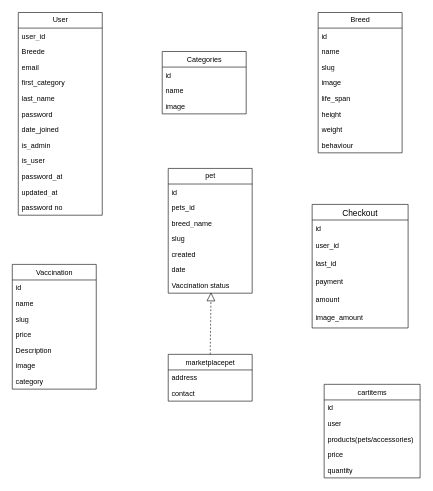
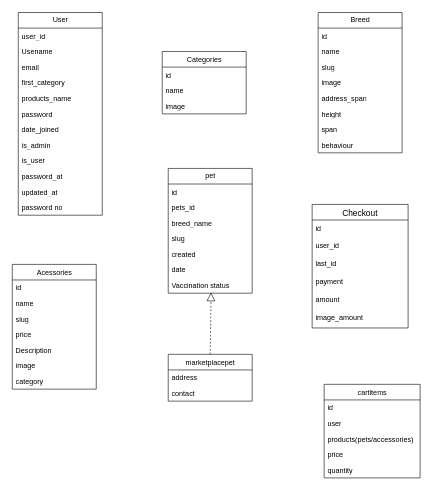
- <mxCell id="4" value="Breed&lt;span style=&quot;background-color: transparent;&quot;&gt;e&lt;/span&gt;" style="text;strokeColor=none;fillColor=none;align=left;verticalAlign=top;spacingLeft=4;spacingRight=4;overflow=hidden;rotatable=0;points=[[0,0.5],[1,0.5]];portConstraint=eastwest;whiteSpace=wrap;html=1;" parent="2" vertex="1"><mxGeometry y="52" width="140" height="26" as="geometry" /></mxCell>
+ <mxCell id="4" value="Usenam&lt;span style=&quot;background-color: transparent;&quot;&gt;e&lt;/span&gt;" style="text;strokeColor=none;fillColor=none;align=left;verticalAlign=top;spacingLeft=4;spacingRight=4;overflow=hidden;rotatable=0;points=[[0,0.5],[1,0.5]];portConstraint=eastwest;whiteSpace=wrap;html=1;" parent="2" vertex="1"><mxGeometry y="52" width="140" height="26" as="geometry" /></mxCell>
- <mxCell id="7" value="last_name" style="text;strokeColor=none;fillColor=none;align=left;verticalAlign=top;spacingLeft=4;spacingRight=4;overflow=hidden;rotatable=0;points=[[0,0.5],[1,0.5]];portConstraint=eastwest;whiteSpace=wrap;html=1;" parent="2" vertex="1"><mxGeometry y="130" width="140" height="26" as="geometry" /></mxCell>
+ <mxCell id="7" value="products_name" style="text;strokeColor=none;fillColor=none;align=left;verticalAlign=top;spacingLeft=4;spacingRight=4;overflow=hidden;rotatable=0;points=[[0,0.5],[1,0.5]];portConstraint=eastwest;whiteSpace=wrap;html=1;" parent="2" vertex="1"><mxGeometry y="130" width="140" height="26" as="geometry" /></mxCell>
- <mxCell id="20" value="life_span" style="text;strokeColor=none;fillColor=none;align=left;verticalAlign=top;spacingLeft=4;spacingRight=4;overflow=hidden;rotatable=0;points=[[0,0.5],[1,0.5]];portConstraint=eastwest;whiteSpace=wrap;html=1;" parent="15" vertex="1"><mxGeometry y="130" width="140" height="26" as="geometry" /></mxCell>
+ <mxCell id="20" value="address_span" style="text;strokeColor=none;fillColor=none;align=left;verticalAlign=top;spacingLeft=4;spacingRight=4;overflow=hidden;rotatable=0;points=[[0,0.5],[1,0.5]];portConstraint=eastwest;whiteSpace=wrap;html=1;" parent="15" vertex="1"><mxGeometry y="130" width="140" height="26" as="geometry" /></mxCell>
- <mxCell id="22" value="weight" style="text;strokeColor=none;fillColor=none;align=left;verticalAlign=top;spacingLeft=4;spacingRight=4;overflow=hidden;rotatable=0;points=[[0,0.5],[1,0.5]];portConstraint=eastwest;whiteSpace=wrap;html=1;" parent="15" vertex="1"><mxGeometry y="182" width="140" height="26" as="geometry" /></mxCell>
+ <mxCell id="22" value="span" style="text;strokeColor=none;fillColor=none;align=left;verticalAlign=top;spacingLeft=4;spacingRight=4;overflow=hidden;rotatable=0;points=[[0,0.5],[1,0.5]];portConstraint=eastwest;whiteSpace=wrap;html=1;" parent="15" vertex="1"><mxGeometry y="182" width="140" height="26" as="geometry" /></mxCell>
- <mxCell id="36" value="Vaccination" style="swimlane;fontStyle=0;childLayout=stackLayout;horizontal=1;startSize=26;fillColor=none;horizontalStack=0;resizeParent=1;resizeParentMax=0;resizeLast=0;collapsible=1;marginBottom=0;html=1;align=center;verticalAlign=top;spacingLeft=4;spacingRight=4;fontFamily=Helvetica;fontSize=12;fontColor=default;" parent="1" vertex="1"><mxGeometry x="20" y="440" width="140" height="208" as="geometry" /></mxCell>
+ <mxCell id="36" value="Acessories" style="swimlane;fontStyle=0;childLayout=stackLayout;horizontal=1;startSize=26;fillColor=none;horizontalStack=0;resizeParent=1;resizeParentMax=0;resizeLast=0;collapsible=1;marginBottom=0;html=1;align=center;verticalAlign=top;spacingLeft=4;spacingRight=4;fontFamily=Helvetica;fontSize=12;fontColor=default;" parent="1" vertex="1"><mxGeometry x="20" y="440" width="140" height="208" as="geometry" /></mxCell>
